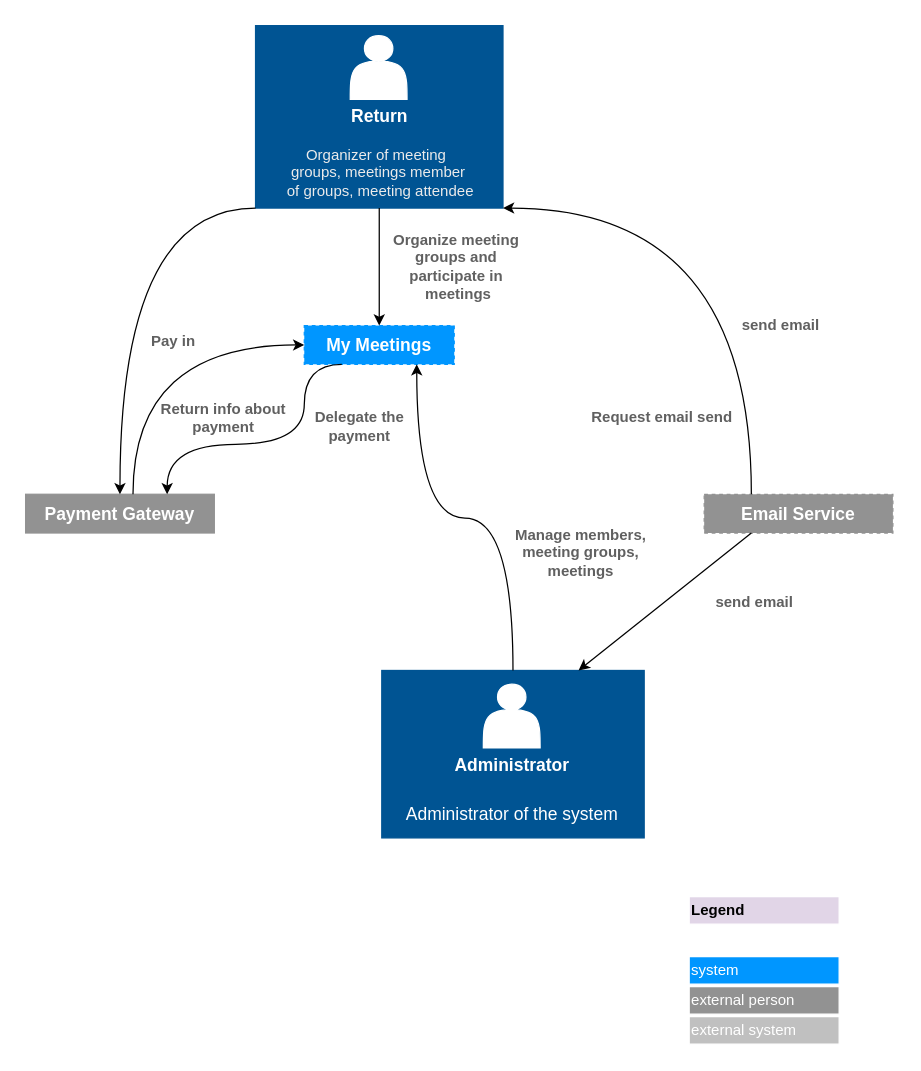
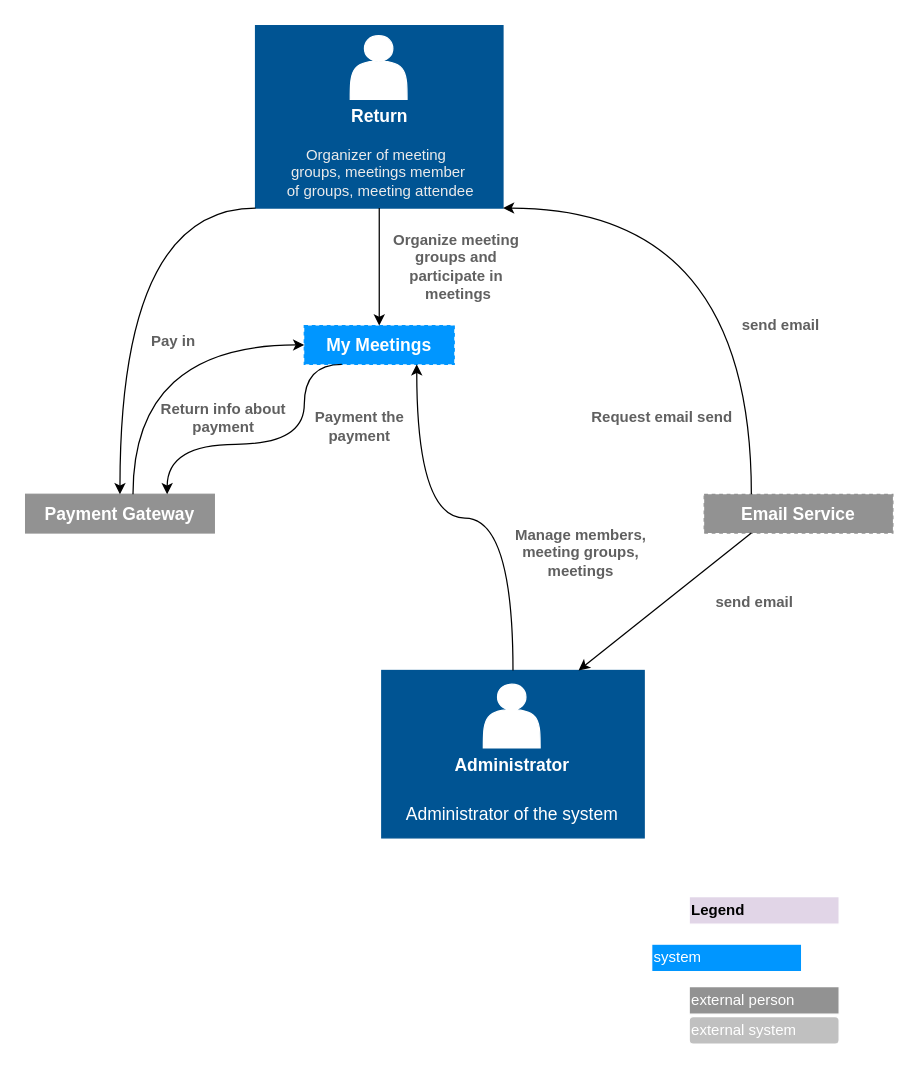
- <mxCell id="25" value="&lt;font color=&quot;#606060&quot;&gt;&lt;span style=&quot;caret-color: rgb(96, 96, 96);&quot;&gt;&lt;b&gt;Delegate the&lt;/b&gt;&lt;/span&gt;&lt;/font&gt;&lt;div&gt;&lt;font color=&quot;#606060&quot;&gt;&lt;span style=&quot;caret-color: rgb(96, 96, 96);&quot;&gt;&lt;b&gt;payment&lt;/b&gt;&lt;/span&gt;&lt;/font&gt;&lt;/div&gt;" style="text;html=1;align=center;verticalAlign=middle;resizable=0;points=[];autosize=1;strokeColor=none;fillColor=none;" vertex="1" parent="1"><mxGeometry x="242.99" y="321" width="89" height="40" as="geometry" /></mxCell>
+ <mxCell id="25" value="&lt;font color=&quot;#606060&quot;&gt;&lt;span style=&quot;caret-color: rgb(96, 96, 96);&quot;&gt;&lt;b&gt;Payment the&lt;/b&gt;&lt;/span&gt;&lt;/font&gt;&lt;div&gt;&lt;font color=&quot;#606060&quot;&gt;&lt;span style=&quot;caret-color: rgb(96, 96, 96);&quot;&gt;&lt;b&gt;payment&lt;/b&gt;&lt;/span&gt;&lt;/font&gt;&lt;/div&gt;" style="text;html=1;align=center;verticalAlign=middle;resizable=0;points=[];autosize=1;strokeColor=none;fillColor=none;" vertex="1" parent="1"><mxGeometry x="242.99" y="321" width="89" height="40" as="geometry" /></mxCell>
- <mxCell id="29" value="&lt;span style=&quot;color: light-dark(rgb(255, 255, 255), rgb(237, 237, 237));&quot;&gt;system&lt;/span&gt;" style="rounded=0;whiteSpace=wrap;html=1;align=left;strokeColor=light-dark(#ffffff, #ededed);fillColor=light-dark(#0096ff, #ededed);" vertex="1" parent="1"><mxGeometry x="551" y="765" width="120" height="22" as="geometry" /></mxCell>
+ <mxCell id="29" value="&lt;span style=&quot;color: light-dark(rgb(255, 255, 255), rgb(237, 237, 237));&quot;&gt;system&lt;/span&gt;" style="rounded=0;whiteSpace=wrap;html=1;align=left;strokeColor=light-dark(#ffffff, #ededed);fillColor=light-dark(#0096ff, #ededed);" vertex="1" parent="1"><mxGeometry x="521" y="755" width="120" height="22" as="geometry" /></mxCell>
- <mxCell id="31" value="&lt;span style=&quot;color: light-dark(rgb(255, 255, 255), rgb(237, 237, 237));&quot;&gt;external system&lt;/span&gt;" style="rounded=0;whiteSpace=wrap;html=1;align=left;strokeColor=light-dark(#ffffff, #ededed);fillColor=light-dark(#c0c0c0, #ededed);" vertex="1" parent="1"><mxGeometry x="551" y="813" width="120" height="22" as="geometry" /></mxCell>
+ <mxCell id="31" value="&lt;span style=&quot;color: light-dark(rgb(255, 255, 255), rgb(237, 237, 237));&quot;&gt;external system&lt;/span&gt;" style="whiteSpace=wrap;html=1;align=left;strokeColor=light-dark(#ffffff, #ededed);fillColor=light-dark(#c0c0c0, #ededed);rounded=1;" vertex="1" parent="1"><mxGeometry x="551" y="813" width="120" height="22" as="geometry" /></mxCell>
